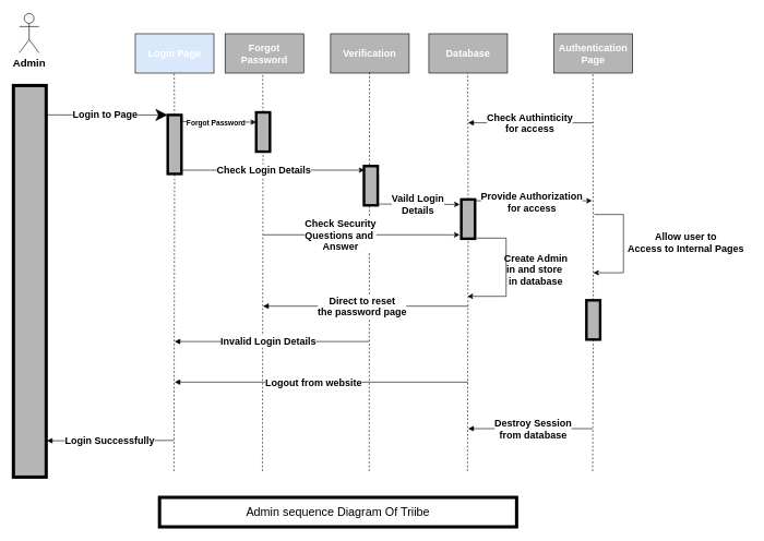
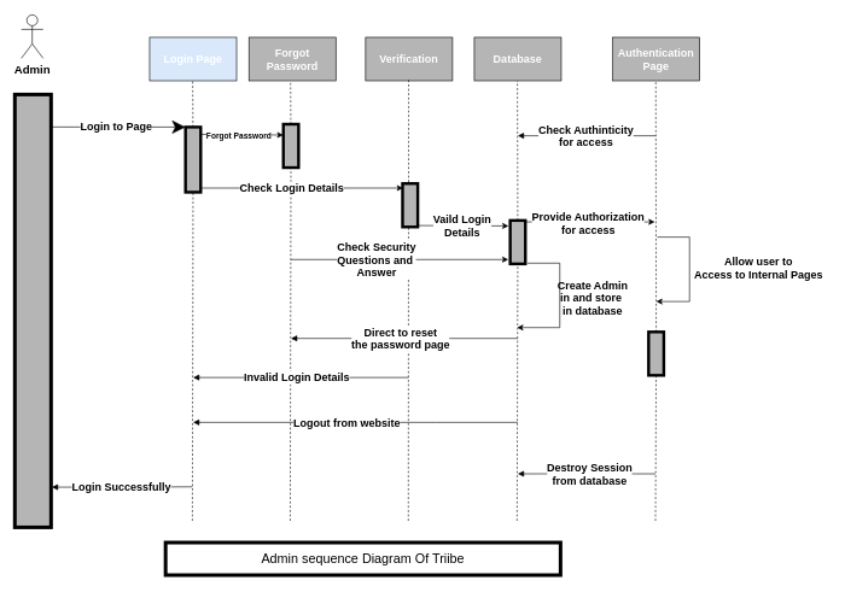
- <mxCell id="29" value="&lt;font style=&quot;font-size: 18px;&quot; color=&quot;#000000&quot;&gt;Admin sequence Diagram Of Triibe&lt;/font&gt;" style="rounded=0;whiteSpace=wrap;html=1;fontSize=15;fontColor=#FFFFFF;strokeWidth=5;fillColor=none;labelBackgroundColor=none;" parent="1" vertex="1"><mxGeometry x="243" y="759" width="545" height="45" as="geometry" /></mxCell>
+ <mxCell id="29" value="&lt;font style=&quot;font-size: 18px;&quot; color=&quot;#000000&quot;&gt;Admin sequence Diagram Of Triibe&lt;/font&gt;" style="rounded=0;whiteSpace=wrap;html=1;fontSize=15;fontColor=#FFFFFF;strokeWidth=5;fillColor=none;labelBackgroundColor=none;" parent="1" vertex="1"><mxGeometry x="228" y="749" width="545" height="45" as="geometry" /></mxCell>
